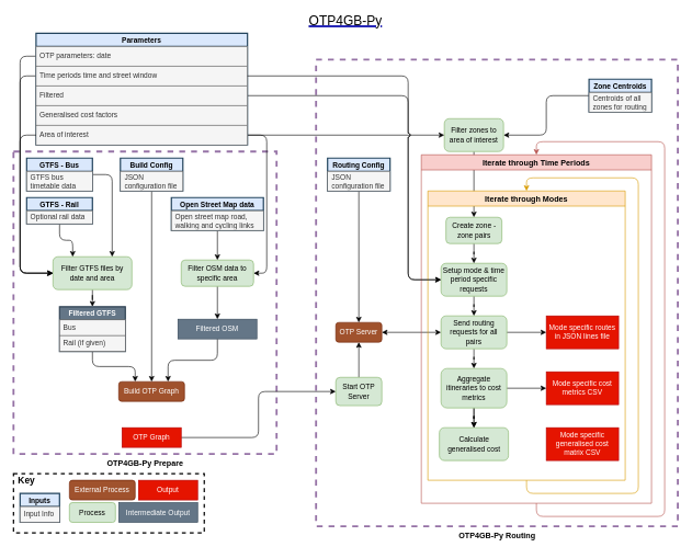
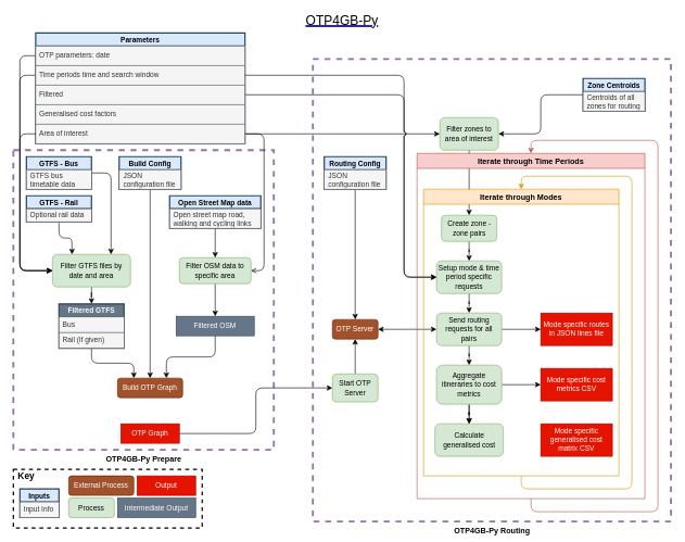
- <mxCell id="60" value="Time periods time and street window" style="text;strokeColor=#666666;fillColor=#f5f5f5;align=left;verticalAlign=middle;spacingLeft=4;spacingRight=4;overflow=hidden;rotatable=0;points=[[0,0.5],[1,0.5]];portConstraint=eastwest;fontSize=11;whiteSpace=wrap;fontColor=#333333;" parent="58" vertex="1"><mxGeometry y="50" width="321.45" height="30" as="geometry" /></mxCell>
+ <mxCell id="60" value="Time periods time and search window" style="text;strokeColor=#666666;fillColor=#f5f5f5;align=left;verticalAlign=middle;spacingLeft=4;spacingRight=4;overflow=hidden;rotatable=0;points=[[0,0.5],[1,0.5]];portConstraint=eastwest;fontSize=11;whiteSpace=wrap;fontColor=#333333;" parent="58" vertex="1"><mxGeometry y="50" width="321.45" height="30" as="geometry" /></mxCell>
- <mxCell id="19" style="edgeStyle=orthogonalEdgeStyle;rounded=1;orthogonalLoop=1;jettySize=auto;html=1;exitX=1;exitY=0.5;exitDx=0;exitDy=0;entryX=1;entryY=0.5;entryDx=0;entryDy=0;jumpStyle=arc;" parent="1" source="63" target="16" edge="1"><mxGeometry relative="1" as="geometry"><mxPoint x="430" y="150" as="targetPoint" /></mxGeometry></mxCell>
+ <mxCell id="19" style="edgeStyle=orthogonalEdgeStyle;rounded=1;orthogonalLoop=1;jettySize=auto;html=1;exitX=1;exitY=0.5;exitDx=0;exitDy=0;entryX=1;entryY=0.5;entryDx=0;entryDy=0;jumpStyle=arc;endArrow=open;" parent="1" source="63" target="16" edge="1"><mxGeometry relative="1" as="geometry"><mxPoint x="430" y="150" as="targetPoint" /></mxGeometry></mxCell>
